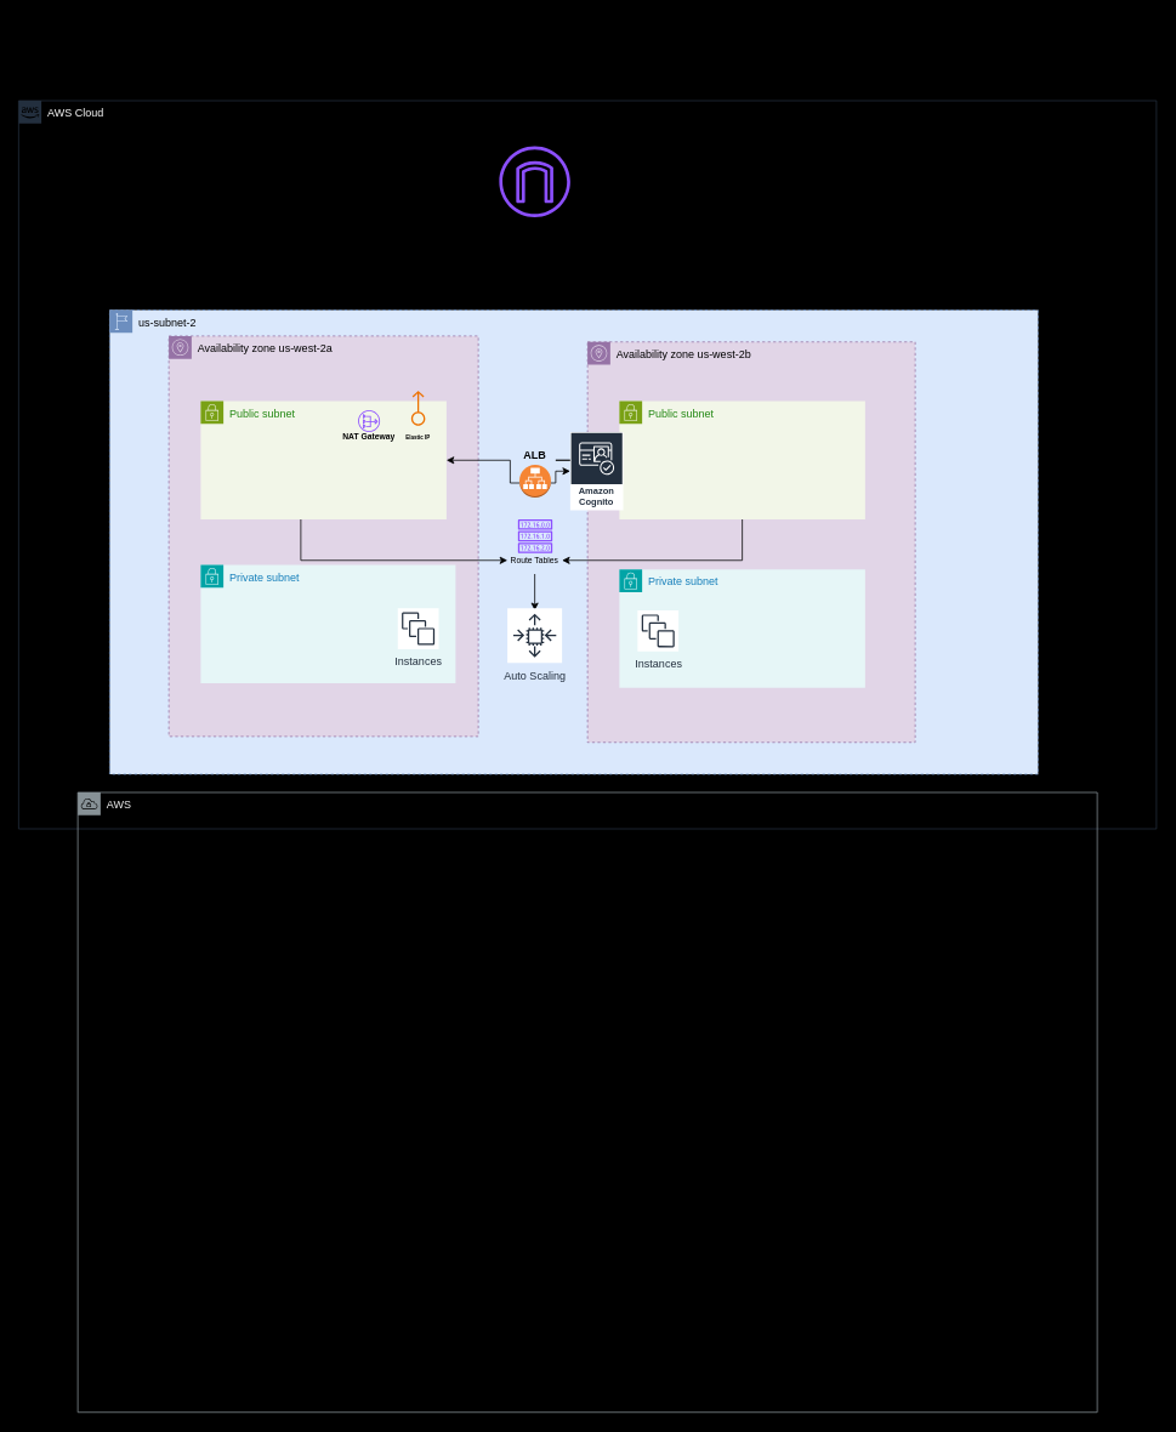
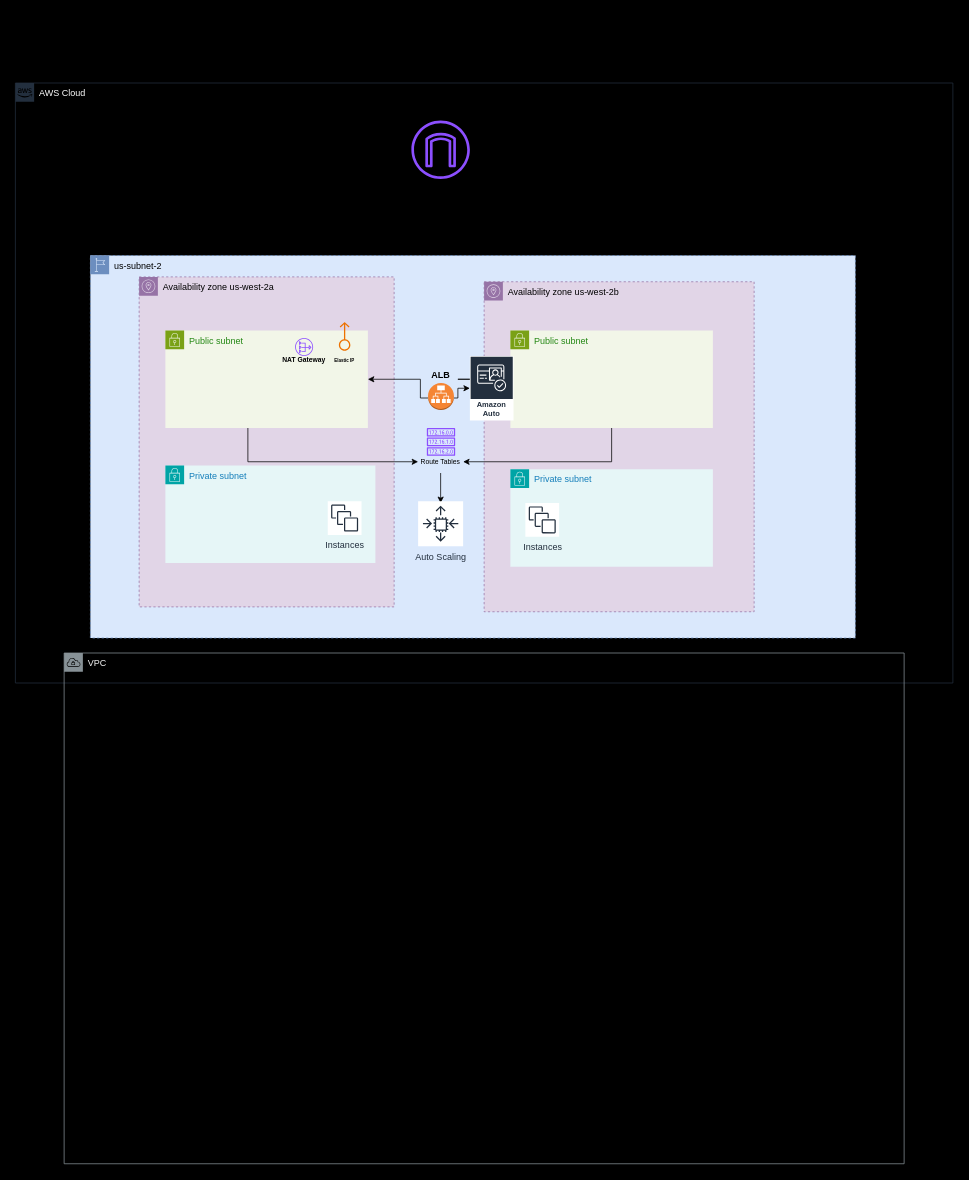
- <mxCell id="30" value="Amazon Cognito" style="sketch=0;outlineConnect=0;fontColor=#232F3E;gradientColor=none;strokeColor=#ffffff;fillColor=#232F3E;dashed=0;verticalLabelPosition=middle;verticalAlign=bottom;align=center;html=1;whiteSpace=wrap;fontSize=10;fontStyle=1;spacing=3;shape=mxgraph.aws4.productIcon;prIcon=mxgraph.aws4.cognito;" vertex="1" parent="1"><mxGeometry x="626" y="474" width="58.18" height="86" as="geometry" /></mxCell>
+ <mxCell id="30" value="Amazon Auto" style="sketch=0;outlineConnect=0;fontColor=#232F3E;gradientColor=none;strokeColor=#ffffff;fillColor=#232F3E;dashed=0;verticalLabelPosition=middle;verticalAlign=bottom;align=center;html=1;whiteSpace=wrap;fontSize=10;fontStyle=1;spacing=3;shape=mxgraph.aws4.productIcon;prIcon=mxgraph.aws4.cognito;" vertex="1" parent="1"><mxGeometry x="626" y="474" width="58.18" height="86" as="geometry" /></mxCell>
- <mxCell id="21" value="&lt;font color=&quot;#f5f5f5&quot;&gt;AWS&lt;/font&gt;" style="sketch=0;outlineConnect=0;gradientColor=none;html=1;whiteSpace=wrap;fontSize=12;fontStyle=0;shape=mxgraph.aws4.group;grIcon=mxgraph.aws4.group_vpc;strokeColor=#879196;fillColor=none;verticalAlign=top;align=left;spacingLeft=30;fontColor=#879196;dashed=0;labelBackgroundColor=none;" parent="1" vertex="1"><mxGeometry x="85" y="870" width="1120" height="681" as="geometry" /></mxCell>
+ <mxCell id="21" value="&lt;font color=&quot;#f5f5f5&quot;&gt;VPC&lt;/font&gt;" style="sketch=0;outlineConnect=0;gradientColor=none;html=1;whiteSpace=wrap;fontSize=12;fontStyle=0;shape=mxgraph.aws4.group;grIcon=mxgraph.aws4.group_vpc;strokeColor=#879196;fillColor=none;verticalAlign=top;align=left;spacingLeft=30;fontColor=#879196;dashed=0;labelBackgroundColor=none;" parent="1" vertex="1"><mxGeometry x="85" y="870" width="1120" height="681" as="geometry" /></mxCell>
